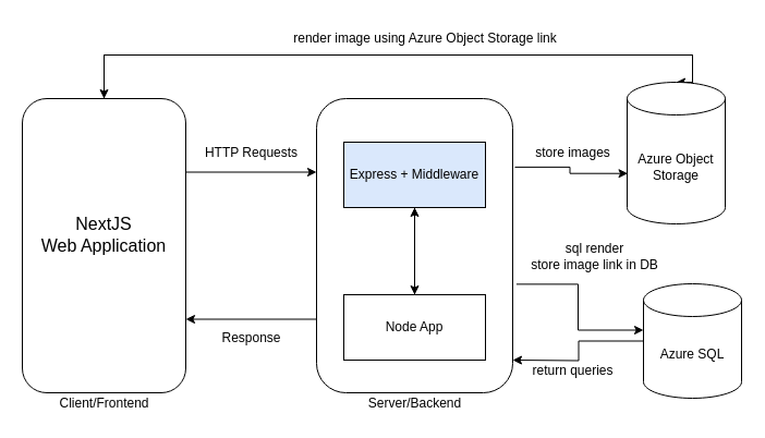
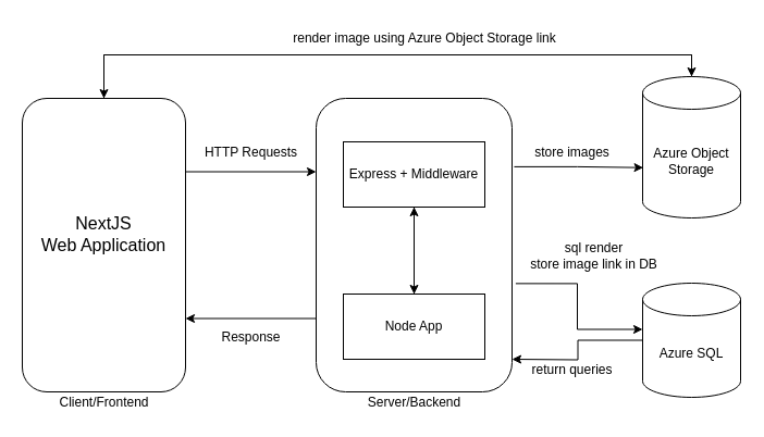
- <mxCell id="12" value="Azure Object Storage" style="shape=cylinder3;whiteSpace=wrap;html=1;boundedLbl=1;backgroundOutline=1;size=15;" vertex="1" parent="1"><mxGeometry x="575" y="75" width="90" height="130" as="geometry" /></mxCell>
+ <mxCell id="12" value="Azure Object Storage" style="shape=cylinder3;whiteSpace=wrap;html=1;boundedLbl=1;backgroundOutline=1;size=15;" vertex="1" parent="1"><mxGeometry x="590" y="70" width="90" height="130" as="geometry" /></mxCell>
- <mxCell id="22" value="Express + Middleware" style="rounded=0;whiteSpace=wrap;html=1;fontSize=12;fillColor=#dae8fc;" vertex="1" parent="1"><mxGeometry x="315" y="130" width="130" height="60" as="geometry" /></mxCell>
+ <mxCell id="22" value="Express + Middleware" style="rounded=0;whiteSpace=wrap;html=1;fontSize=12;" vertex="1" parent="1"><mxGeometry x="315" y="130" width="130" height="60" as="geometry" /></mxCell>
